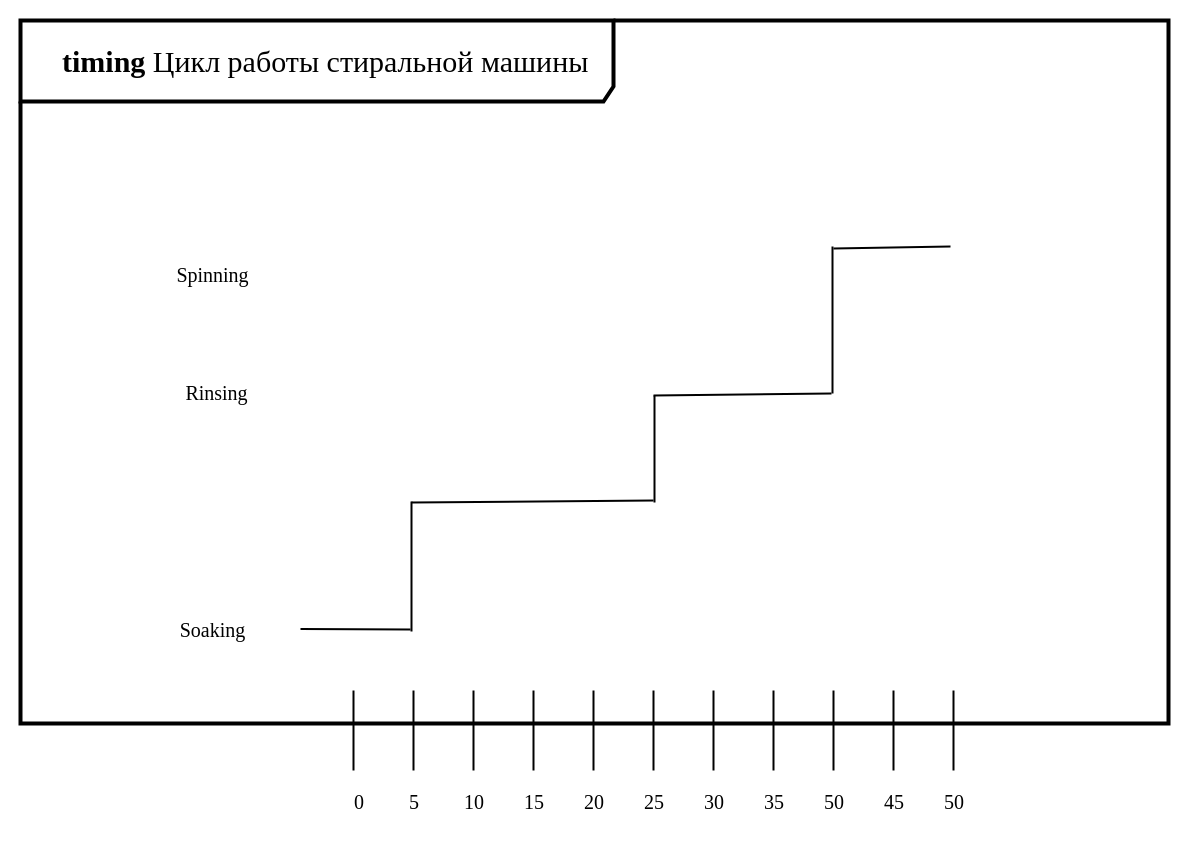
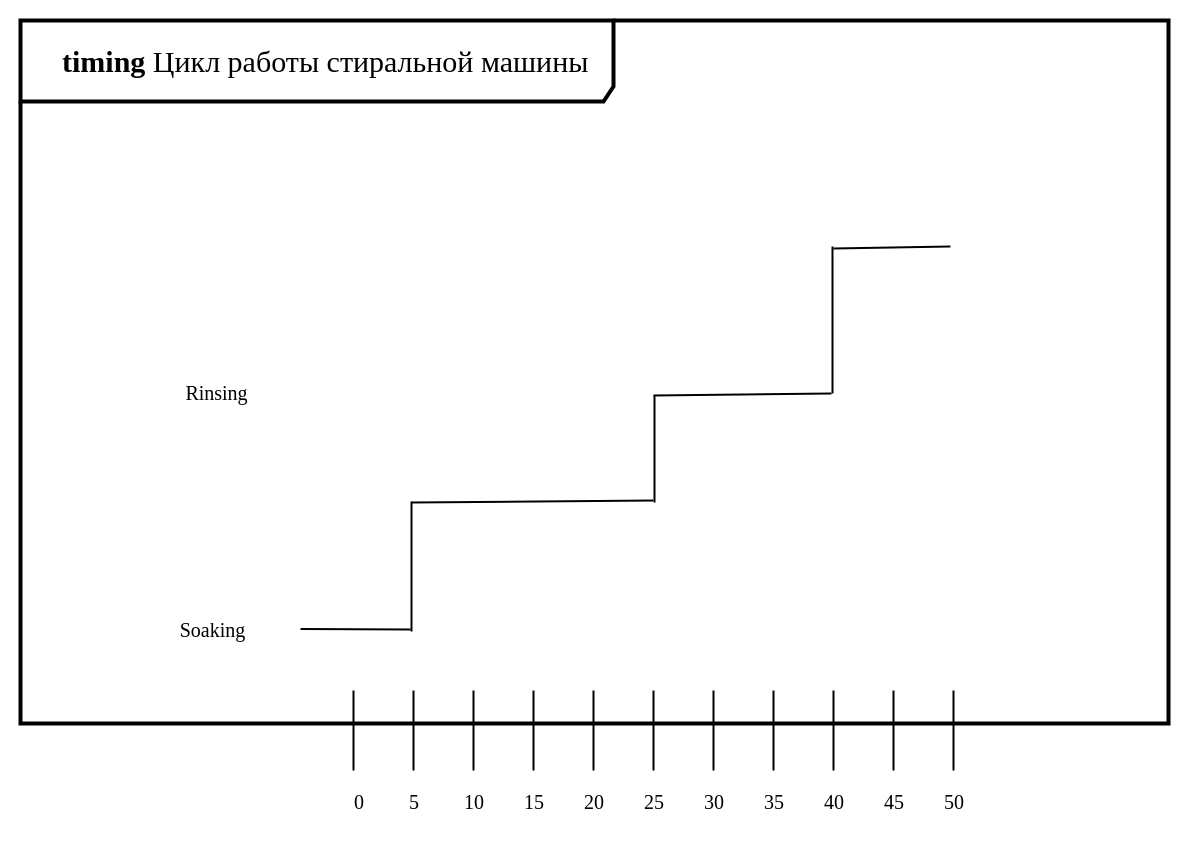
- <mxCell id="3" value="Spinning" style="text;html=1;strokeColor=none;fillColor=none;align=center;verticalAlign=middle;whiteSpace=wrap;rounded=0;strokeWidth=2;fontFamily=Times New Roman;fontSize=20;fontColor=#000000;" vertex="1" parent="1"><mxGeometry x="129" y="240" width="167" height="68" as="geometry" /></mxCell>
- <mxCell id="18" value="0&amp;nbsp; &amp;nbsp; &amp;nbsp; &amp;nbsp; &amp;nbsp;5&amp;nbsp; &amp;nbsp; &amp;nbsp; &amp;nbsp; &amp;nbsp;10&amp;nbsp; &amp;nbsp; &amp;nbsp; &amp;nbsp; 15&amp;nbsp; &amp;nbsp; &amp;nbsp; &amp;nbsp; 20&amp;nbsp; &amp;nbsp; &amp;nbsp; &amp;nbsp; 25&amp;nbsp; &amp;nbsp; &amp;nbsp; &amp;nbsp; 30&amp;nbsp; &amp;nbsp; &amp;nbsp; &amp;nbsp; 35&amp;nbsp; &amp;nbsp; &amp;nbsp; &amp;nbsp; 50&amp;nbsp; &amp;nbsp; &amp;nbsp; &amp;nbsp; 45&amp;nbsp; &amp;nbsp; &amp;nbsp; &amp;nbsp; 50" style="text;html=1;strokeColor=none;fillColor=none;align=left;verticalAlign=middle;whiteSpace=wrap;rounded=0;strokeWidth=2;fontFamily=Times New Roman;fontSize=20;fontColor=#000000;" vertex="1" parent="1"><mxGeometry x="352" y="778" width="620" height="46" as="geometry" /></mxCell>
+ <mxCell id="18" value="0&amp;nbsp; &amp;nbsp; &amp;nbsp; &amp;nbsp; &amp;nbsp;5&amp;nbsp; &amp;nbsp; &amp;nbsp; &amp;nbsp; &amp;nbsp;10&amp;nbsp; &amp;nbsp; &amp;nbsp; &amp;nbsp; 15&amp;nbsp; &amp;nbsp; &amp;nbsp; &amp;nbsp; 20&amp;nbsp; &amp;nbsp; &amp;nbsp; &amp;nbsp; 25&amp;nbsp; &amp;nbsp; &amp;nbsp; &amp;nbsp; 30&amp;nbsp; &amp;nbsp; &amp;nbsp; &amp;nbsp; 35&amp;nbsp; &amp;nbsp; &amp;nbsp; &amp;nbsp; 40&amp;nbsp; &amp;nbsp; &amp;nbsp; &amp;nbsp; 45&amp;nbsp; &amp;nbsp; &amp;nbsp; &amp;nbsp; 50" style="text;html=1;strokeColor=none;fillColor=none;align=left;verticalAlign=middle;whiteSpace=wrap;rounded=0;strokeWidth=2;fontFamily=Times New Roman;fontSize=20;fontColor=#000000;" vertex="1" parent="1"><mxGeometry x="352" y="778" width="620" height="46" as="geometry" /></mxCell>
